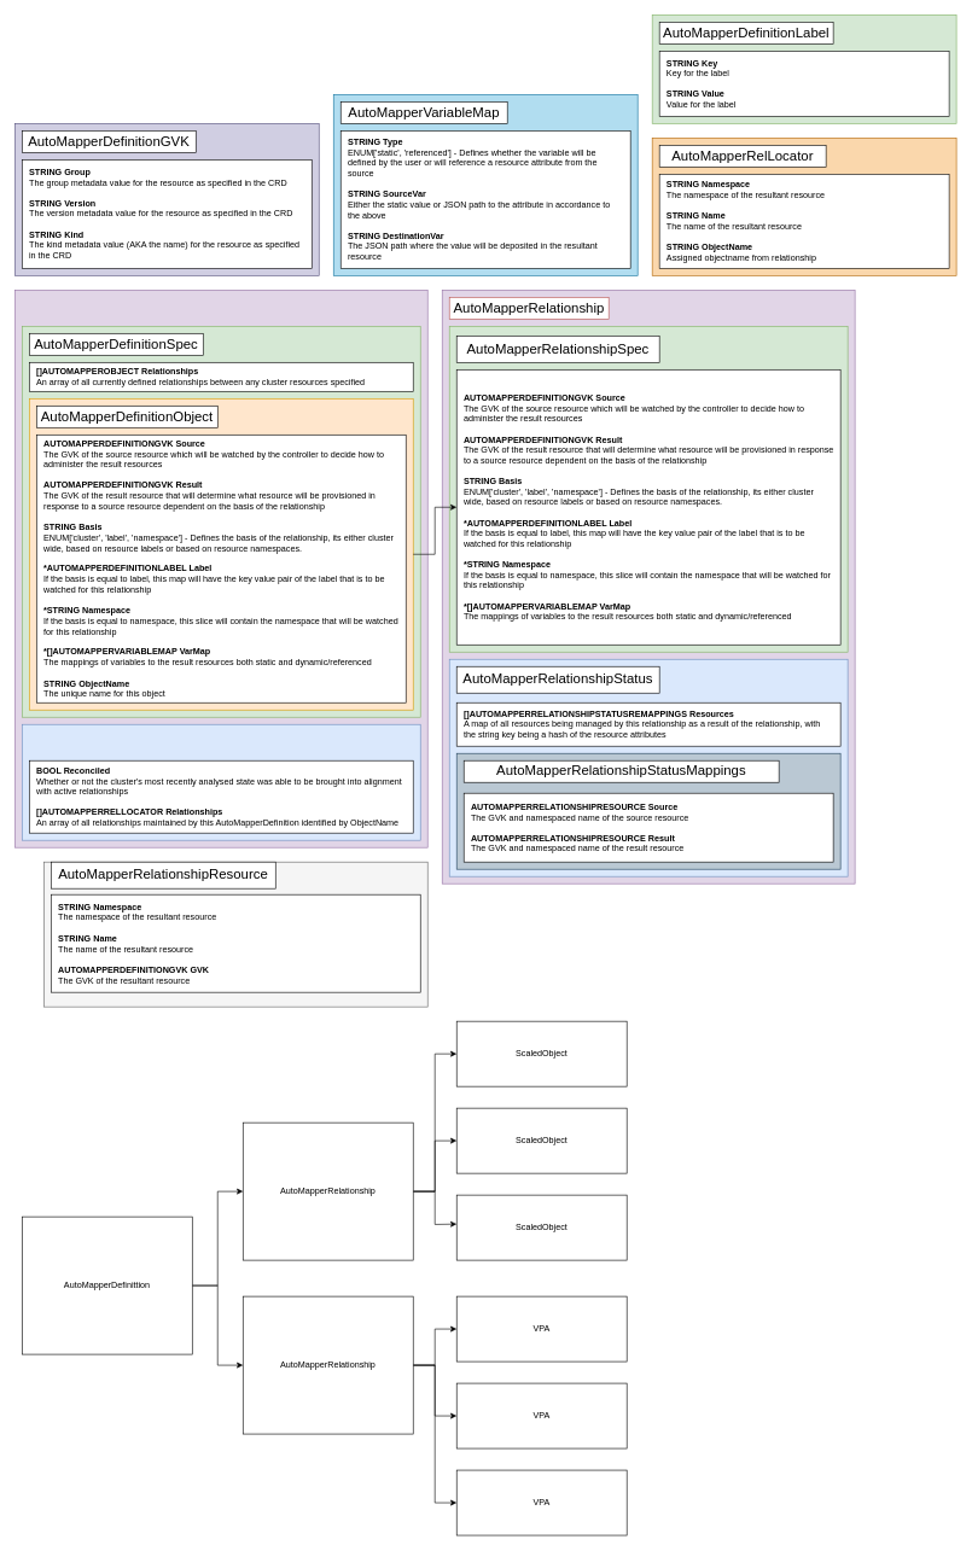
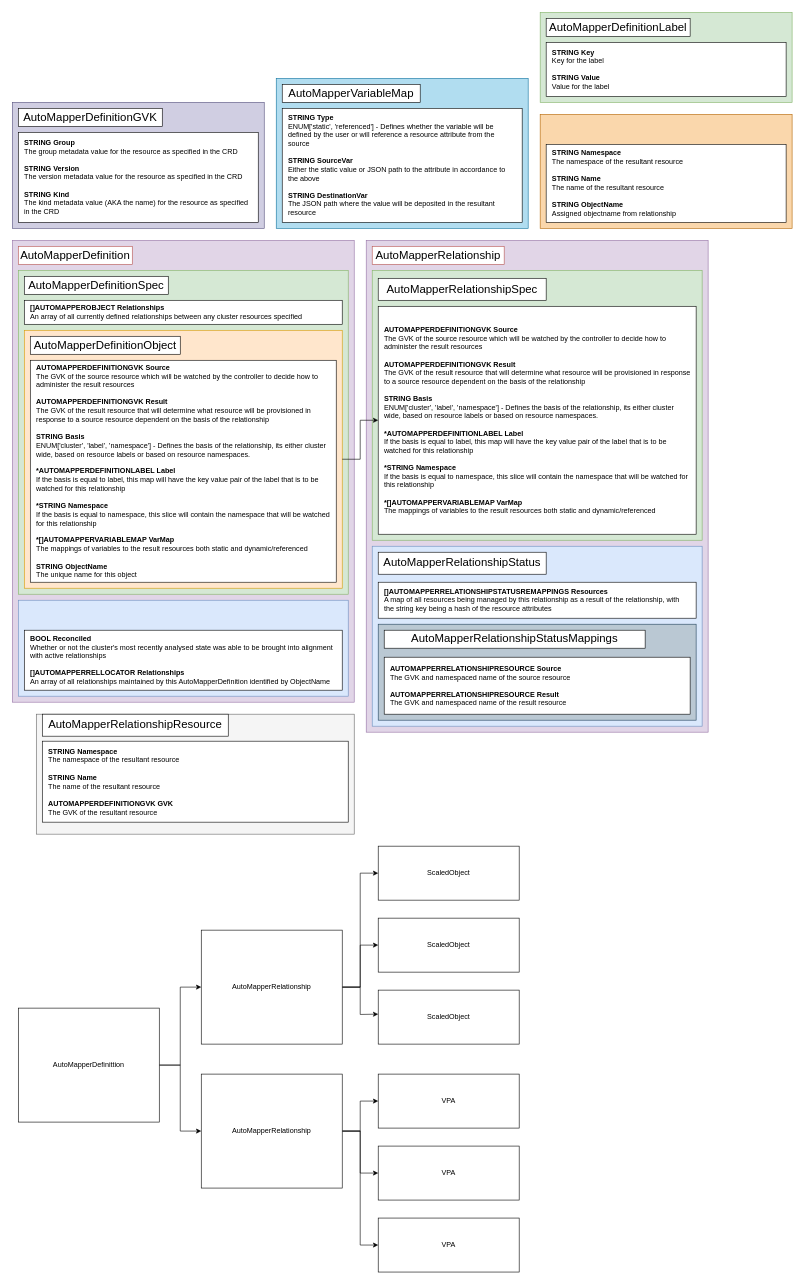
- <mxCell id="30" value="AutoMapperRelLocator" style="text;html=1;align=center;verticalAlign=middle;whiteSpace=wrap;rounded=0;fontSize=19;fillColor=default;gradientColor=none;strokeColor=default;movable=1;resizable=1;rotatable=1;deletable=1;editable=1;locked=0;connectable=1;" parent="28" vertex="1"><mxGeometry x="10" y="50" width="230" height="30" as="geometry" /></mxCell>
+ <mxCell id="3" value="AutoMapperDefinition" style="text;html=1;align=center;verticalAlign=middle;whiteSpace=wrap;rounded=0;fontSize=19;fillColor=default;strokeColor=#b85450;" parent="1" vertex="1"><mxGeometry x="30" y="410" width="190" height="30" as="geometry" /></mxCell>
